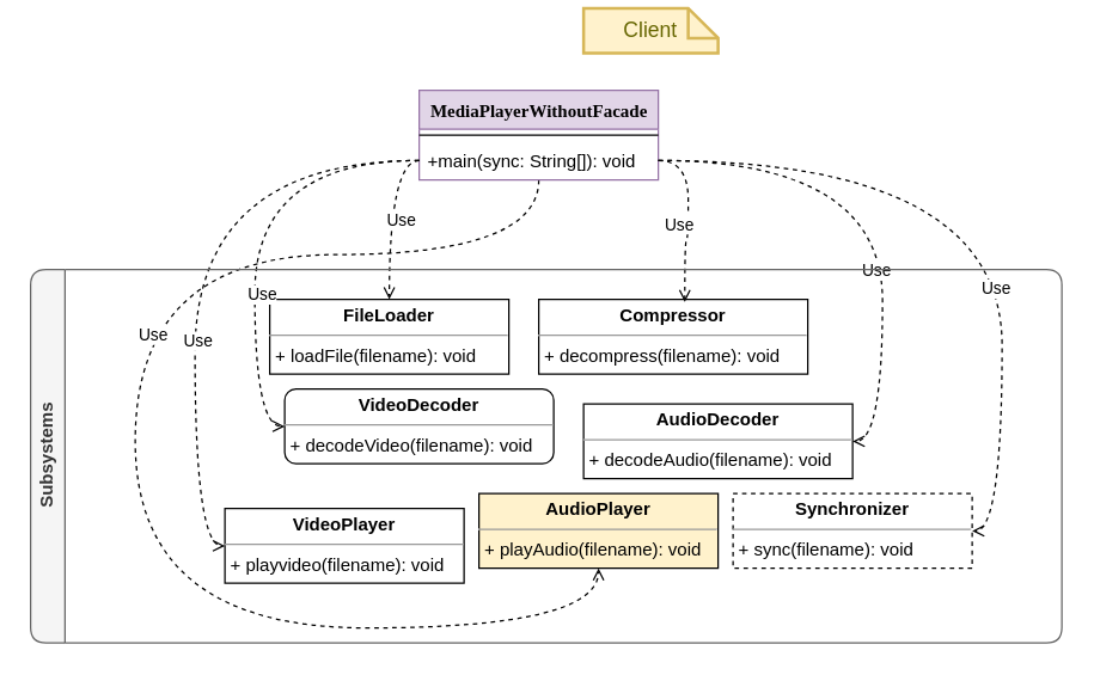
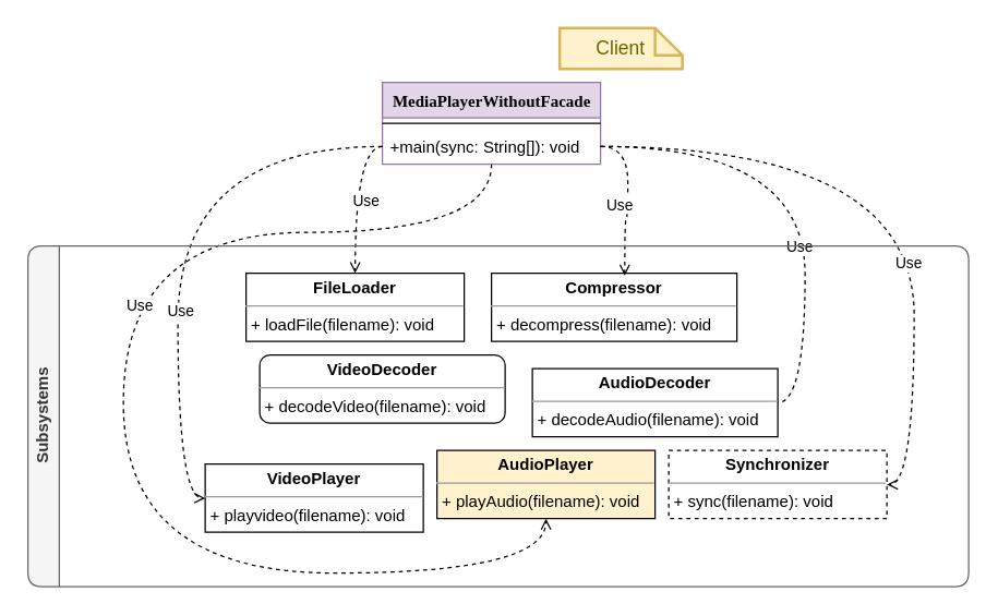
- <mxCell id="27" value="Client" style="shape=note;strokeWidth=2;fontSize=14;size=20;whiteSpace=wrap;html=1;fillColor=#fff2cc;strokeColor=#d6b656;fontColor=#666600;" vertex="1" parent="1"><mxGeometry x="390" y="5" width="90" height="30" as="geometry" /></mxCell>
+ <mxCell id="27" value="Client" style="shape=note;strokeWidth=2;fontSize=14;size=20;whiteSpace=wrap;html=1;fillColor=#fff2cc;strokeColor=#d6b656;fontColor=#666600;" vertex="1" parent="1"><mxGeometry x="410" y="20" width="90" height="30" as="geometry" /></mxCell>
- <mxCell id="20" style="edgeStyle=orthogonalEdgeStyle;rounded=0;orthogonalLoop=1;jettySize=auto;html=1;entryX=0;entryY=0.5;entryDx=0;entryDy=0;dashed=1;strokeColor=default;align=center;verticalAlign=middle;fontFamily=Helvetica;fontSize=11;fontColor=default;labelBackgroundColor=default;jumpStyle=none;endArrow=open;endFill=0;flowAnimation=0;curved=1;" edge="1" parent="1" source="6" target="7"><mxGeometry relative="1" as="geometry" /></mxCell>
- <mxCell id="21" value="Use" style="edgeLabel;html=1;align=center;verticalAlign=middle;resizable=0;points=[];" vertex="1" connectable="0" parent="20"><mxGeometry x="0.292" y="4" relative="1" as="geometry"><mxPoint as="offset" /></mxGeometry></mxCell>
- <mxCell id="18" style="edgeStyle=orthogonalEdgeStyle;rounded=0;orthogonalLoop=1;jettySize=auto;html=1;entryX=1;entryY=0.5;entryDx=0;entryDy=0;dashed=1;strokeColor=default;align=center;verticalAlign=middle;fontFamily=Helvetica;fontSize=11;fontColor=default;labelBackgroundColor=default;jumpStyle=none;endArrow=open;endFill=0;flowAnimation=0;curved=1;" edge="1" parent="1" source="6" target="13"><mxGeometry relative="1" as="geometry" /></mxCell>
+ <mxCell id="18" style="edgeStyle=orthogonalEdgeStyle;rounded=0;orthogonalLoop=1;jettySize=auto;html=1;entryX=1;entryY=0.5;entryDx=0;entryDy=0;dashed=1;strokeColor=default;align=center;verticalAlign=middle;fontFamily=Helvetica;fontSize=11;fontColor=default;labelBackgroundColor=default;jumpStyle=none;endArrow=none;endFill=0;flowAnimation=0;curved=1;" edge="1" parent="1" source="6" target="13"><mxGeometry relative="1" as="geometry" /></mxCell>
